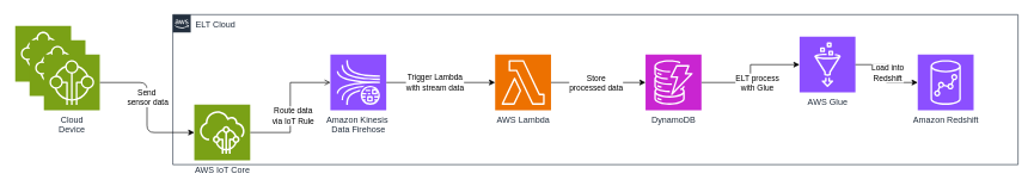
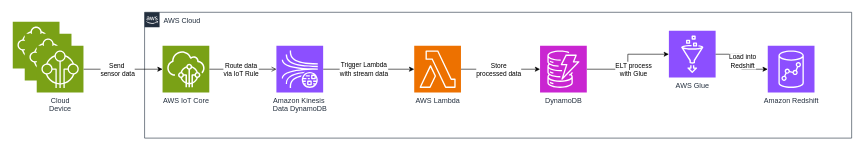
- <mxCell id="2" value="ELT Cloud" style="points=[[0,0],[0.25,0],[0.5,0],[0.75,0],[1,0],[1,0.25],[1,0.5],[1,0.75],[1,1],[0.75,1],[0.5,1],[0.25,1],[0,1],[0,0.75],[0,0.5],[0,0.25]];outlineConnect=0;gradientColor=none;html=1;whiteSpace=wrap;fontSize=12;fontStyle=0;container=0;pointerEvents=0;collapsible=0;recursiveResize=0;shape=mxgraph.aws4.group;grIcon=mxgraph.aws4.group_aws_cloud_alt;strokeColor=#232F3E;fillColor=none;verticalAlign=top;align=left;spacingLeft=30;fontColor=#232F3E;dashed=0;" parent="1" vertex="1"><mxGeometry x="240" y="20" width="1180" height="210" as="geometry" /></mxCell>
+ <mxCell id="2" value="AWS Cloud" style="points=[[0,0],[0.25,0],[0.5,0],[0.75,0],[1,0],[1,0.25],[1,0.5],[1,0.75],[1,1],[0.75,1],[0.5,1],[0.25,1],[0,1],[0,0.75],[0,0.5],[0,0.25]];outlineConnect=0;gradientColor=none;html=1;whiteSpace=wrap;fontSize=12;fontStyle=0;container=0;pointerEvents=0;collapsible=0;recursiveResize=0;shape=mxgraph.aws4.group;grIcon=mxgraph.aws4.group_aws_cloud_alt;strokeColor=#232F3E;fillColor=none;verticalAlign=top;align=left;spacingLeft=30;fontColor=#232F3E;dashed=0;" parent="1" vertex="1"><mxGeometry x="240" y="20" width="1180" height="210" as="geometry" /></mxCell>
- <mxCell id="8" value="Amazon Kinesis&amp;nbsp;&lt;div&gt;Data Firehose&lt;/div&gt;" style="sketch=0;points=[[0,0,0],[0.25,0,0],[0.5,0,0],[0.75,0,0],[1,0,0],[0,1,0],[0.25,1,0],[0.5,1,0],[0.75,1,0],[1,1,0],[0,0.25,0],[0,0.5,0],[0,0.75,0],[1,0.25,0],[1,0.5,0],[1,0.75,0]];outlineConnect=0;fontColor=#232F3E;fillColor=#8C4FFF;strokeColor=#ffffff;dashed=0;verticalLabelPosition=bottom;verticalAlign=top;align=center;html=1;fontSize=12;fontStyle=0;aspect=fixed;shape=mxgraph.aws4.resourceIcon;resIcon=mxgraph.aws4.kinesis_data_streams;" parent="1" vertex="1"><mxGeometry x="460" y="76" width="78" height="78" as="geometry" /></mxCell>
+ <mxCell id="8" value="Amazon Kinesis&amp;nbsp;&lt;div&gt;Data DynamoDB&lt;/div&gt;" style="sketch=0;points=[[0,0,0],[0.25,0,0],[0.5,0,0],[0.75,0,0],[1,0,0],[0,1,0],[0.25,1,0],[0.5,1,0],[0.75,1,0],[1,1,0],[0,0.25,0],[0,0.5,0],[0,0.75,0],[1,0.25,0],[1,0.5,0],[1,0.75,0]];outlineConnect=0;fontColor=#232F3E;fillColor=#8C4FFF;strokeColor=#ffffff;dashed=0;verticalLabelPosition=bottom;verticalAlign=top;align=center;html=1;fontSize=12;fontStyle=0;aspect=fixed;shape=mxgraph.aws4.resourceIcon;resIcon=mxgraph.aws4.kinesis_data_streams;" parent="1" vertex="1"><mxGeometry x="460" y="76" width="78" height="78" as="geometry" /></mxCell>
- <mxCell id="5" value="AWS IoT Core" style="sketch=0;points=[[0,0,0],[0.25,0,0],[0.5,0,0],[0.75,0,0],[1,0,0],[0,1,0],[0.25,1,0],[0.5,1,0],[0.75,1,0],[1,1,0],[0,0.25,0],[0,0.5,0],[0,0.75,0],[1,0.25,0],[1,0.5,0],[1,0.75,0]];outlineConnect=0;fontColor=#232F3E;fillColor=#7AA116;strokeColor=#ffffff;dashed=0;verticalLabelPosition=bottom;verticalAlign=top;align=center;html=1;fontSize=12;fontStyle=0;aspect=fixed;shape=mxgraph.aws4.resourceIcon;resIcon=mxgraph.aws4.iot_core;" parent="1" vertex="1"><mxGeometry x="270" y="146" width="78" height="78" as="geometry" /></mxCell>
+ <mxCell id="5" value="AWS IoT Core" style="sketch=0;points=[[0,0,0],[0.25,0,0],[0.5,0,0],[0.75,0,0],[1,0,0],[0,1,0],[0.25,1,0],[0.5,1,0],[0.75,1,0],[1,1,0],[0,0.25,0],[0,0.5,0],[0,0.75,0],[1,0.25,0],[1,0.5,0],[1,0.75,0]];outlineConnect=0;fontColor=#232F3E;fillColor=#7AA116;strokeColor=#ffffff;dashed=0;verticalLabelPosition=bottom;verticalAlign=top;align=center;html=1;fontSize=12;fontStyle=0;aspect=fixed;shape=mxgraph.aws4.resourceIcon;resIcon=mxgraph.aws4.iot_core;" parent="1" vertex="1"><mxGeometry x="270" y="76" width="78" height="78" as="geometry" /></mxCell>
